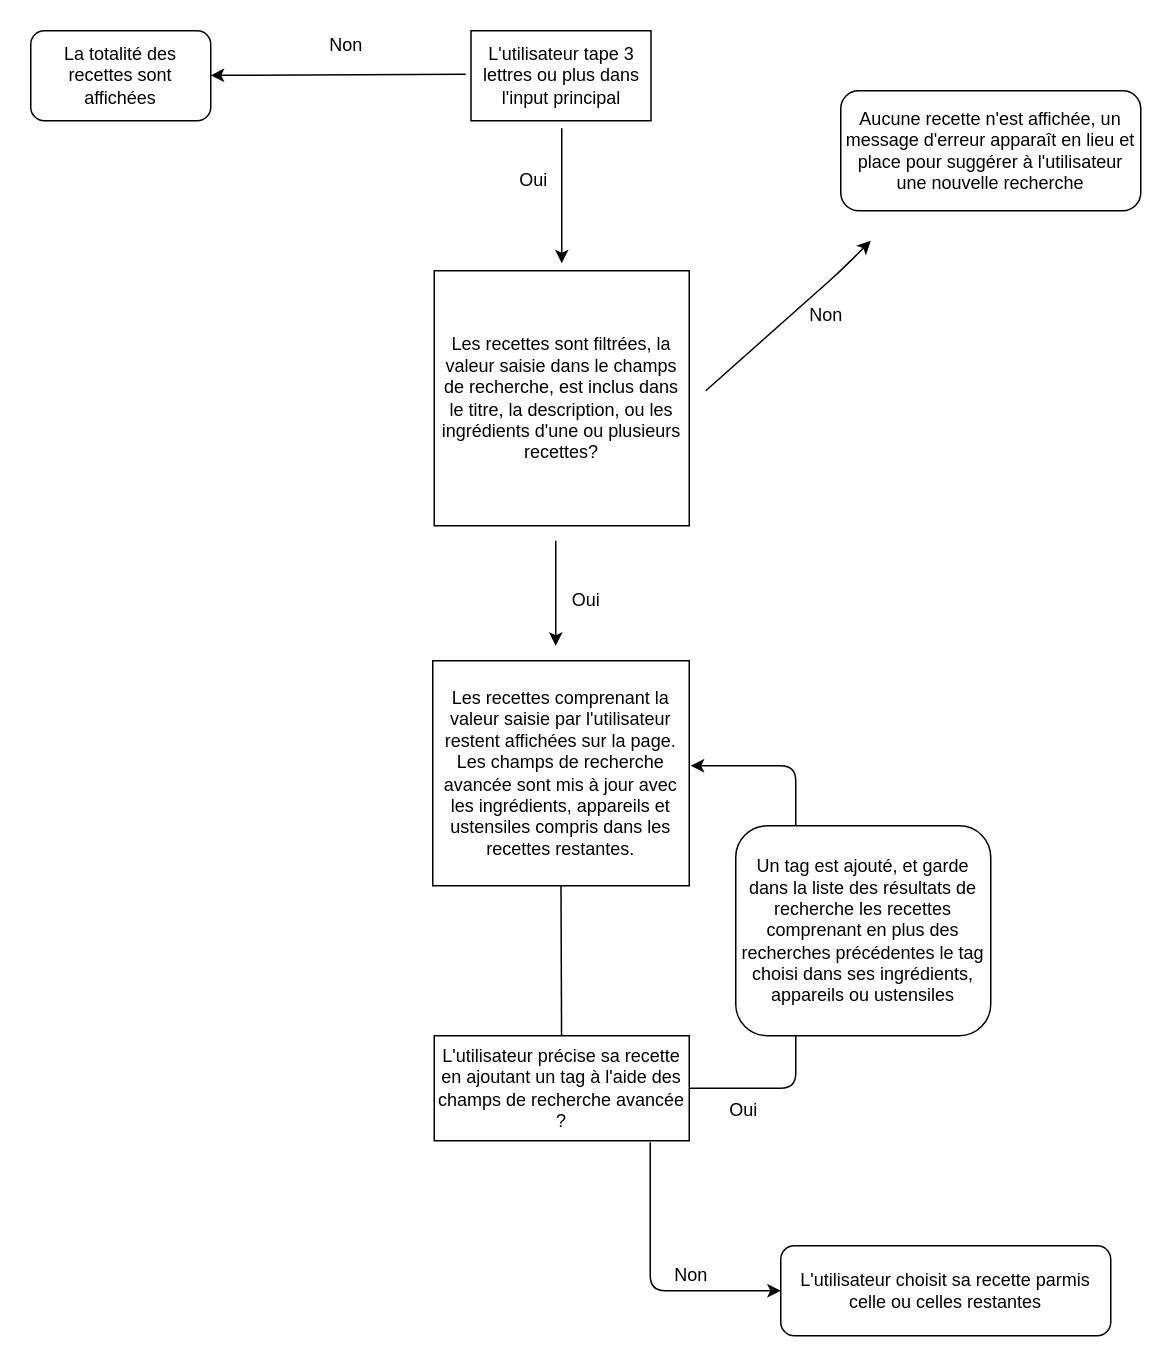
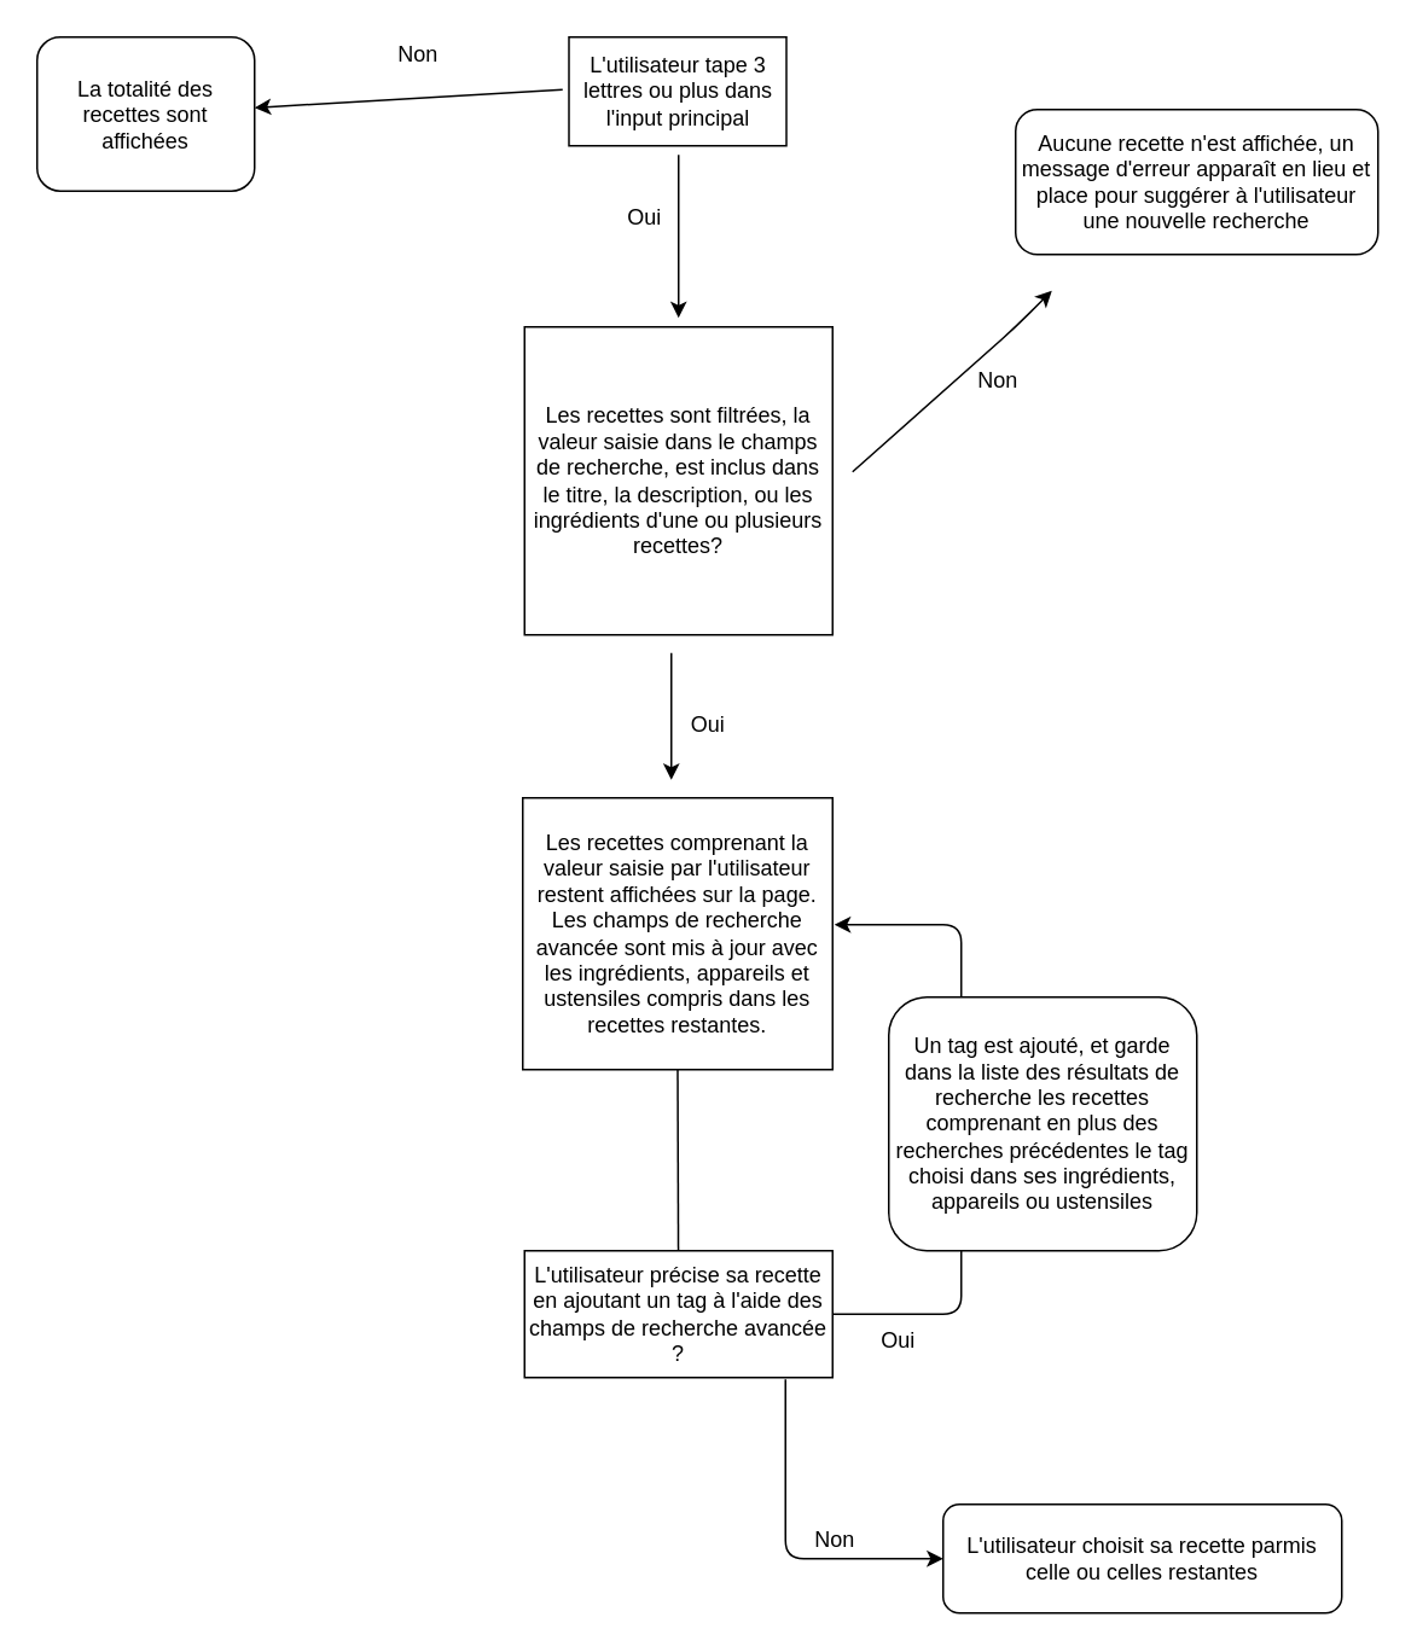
- <mxCell id="2" value="La totalité des recettes sont affichées" style="rounded=1;whiteSpace=wrap;html=1;" vertex="1" parent="1"><mxGeometry x="20" y="20" width="120" height="60" as="geometry" /></mxCell>
+ <mxCell id="2" value="La totalité des recettes sont affichées" style="rounded=1;whiteSpace=wrap;html=1;" vertex="1" parent="1"><mxGeometry x="20" y="20" width="120" height="85" as="geometry" /></mxCell>
